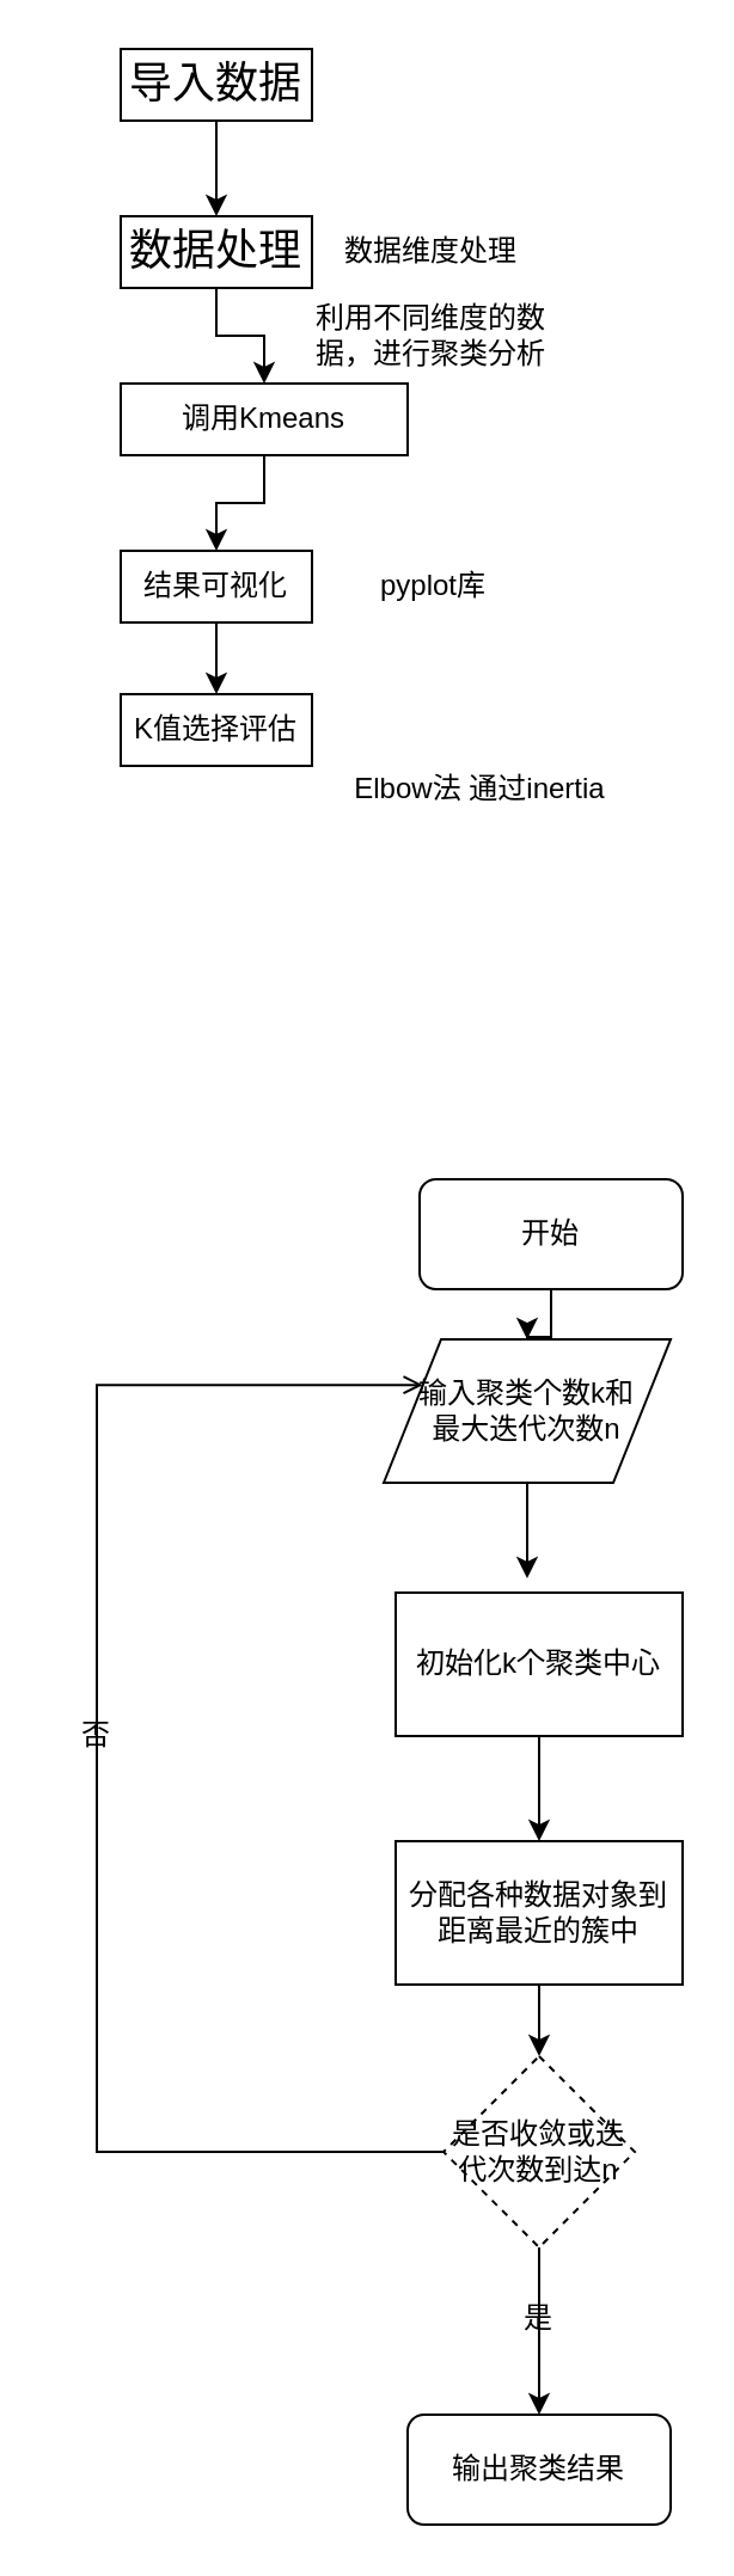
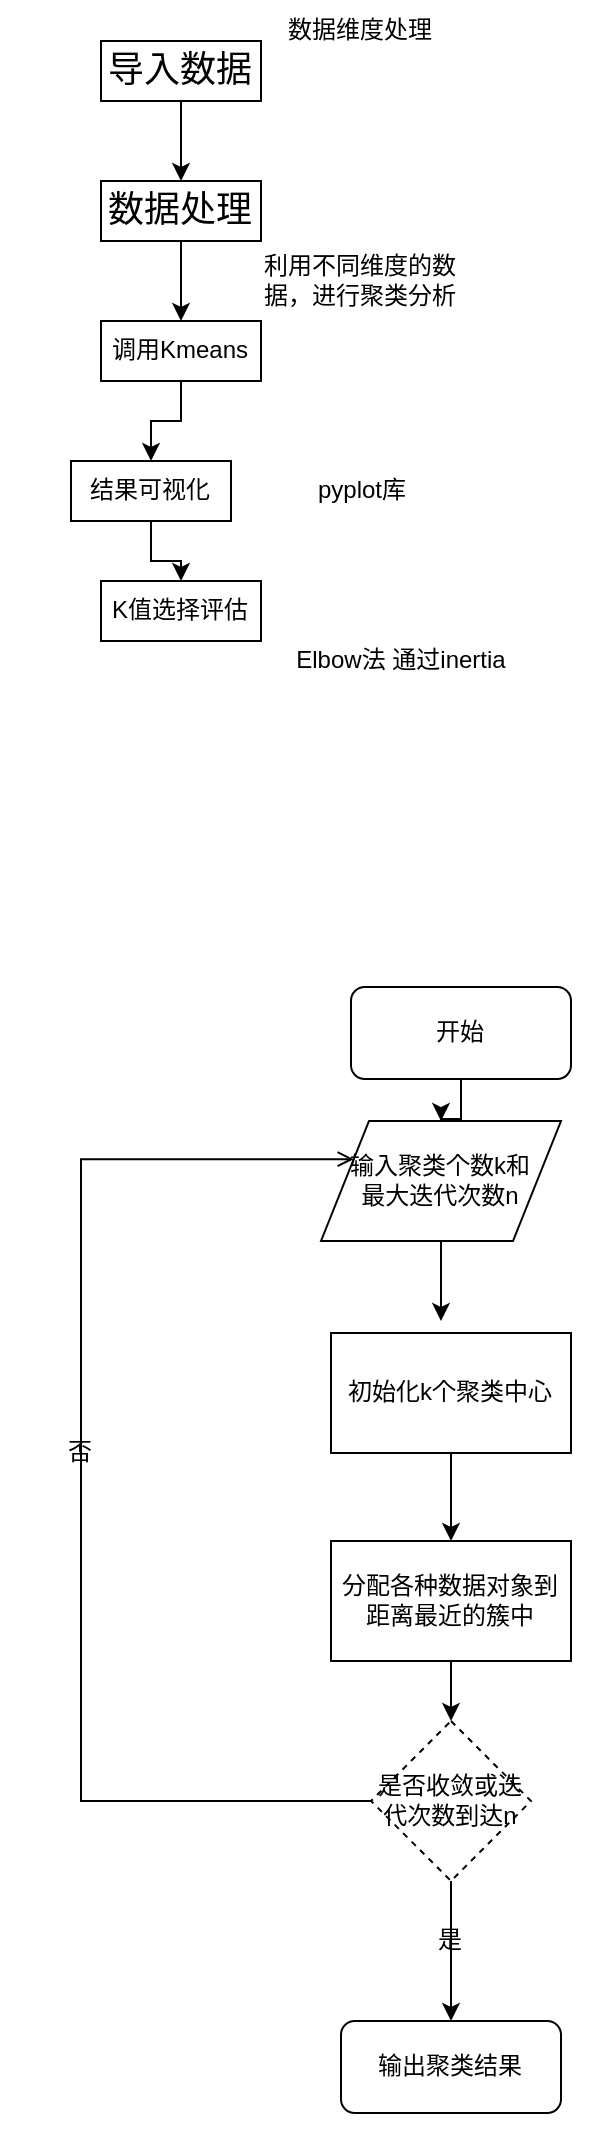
- <mxCell id="6" value="数据维度处理" style="text;html=1;strokeColor=none;fillColor=none;align=center;verticalAlign=middle;whiteSpace=wrap;rounded=0;" vertex="1" parent="1"><mxGeometry x="140" y="95" width="80" height="20" as="geometry" /></mxCell>
+ <mxCell id="6" value="数据维度处理" style="text;html=1;strokeColor=none;fillColor=none;align=center;verticalAlign=middle;whiteSpace=wrap;rounded=0;" vertex="1" parent="1"><mxGeometry x="140" y="5" width="80" height="20" as="geometry" /></mxCell>
- <mxCell id="8" value="&lt;font style=&quot;font-size: 12px&quot;&gt;调用Kmeans&lt;/font&gt;" style="rounded=0;whiteSpace=wrap;html=1;" vertex="1" parent="1"><mxGeometry x="50" y="160" width="120" height="30" as="geometry" /></mxCell>
+ <mxCell id="8" value="&lt;font style=&quot;font-size: 12px&quot;&gt;调用Kmeans&lt;/font&gt;" style="rounded=0;whiteSpace=wrap;html=1;" vertex="1" parent="1"><mxGeometry x="50" y="160" width="80" height="30" as="geometry" /></mxCell>
- <mxCell id="10" value="&lt;font style=&quot;font-size: 12px&quot;&gt;结果可视化&lt;/font&gt;" style="rounded=0;whiteSpace=wrap;html=1;" vertex="1" parent="1"><mxGeometry x="50" y="230" width="80" height="30" as="geometry" /></mxCell>
+ <mxCell id="10" value="&lt;font style=&quot;font-size: 12px&quot;&gt;结果可视化&lt;/font&gt;" style="rounded=0;whiteSpace=wrap;html=1;" vertex="1" parent="1"><mxGeometry x="35" y="230" width="80" height="30" as="geometry" /></mxCell>
